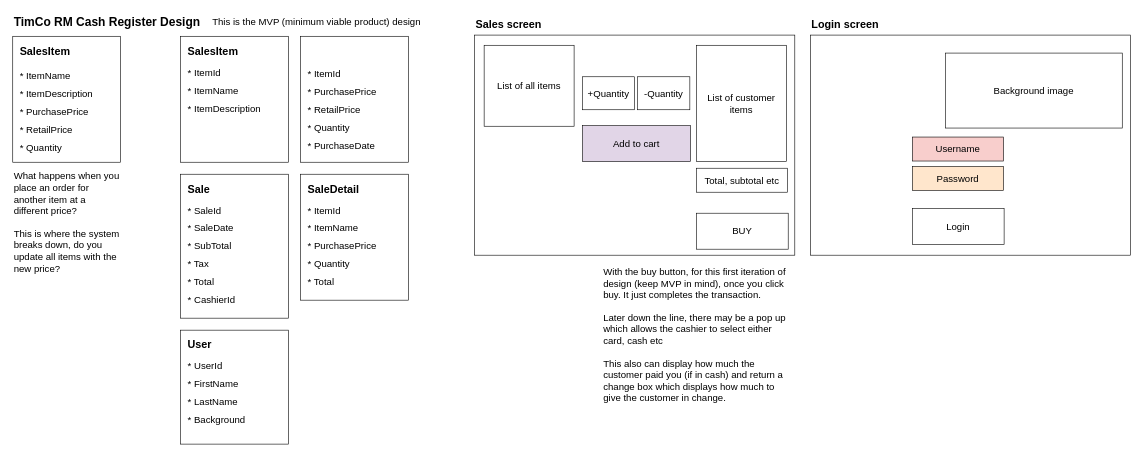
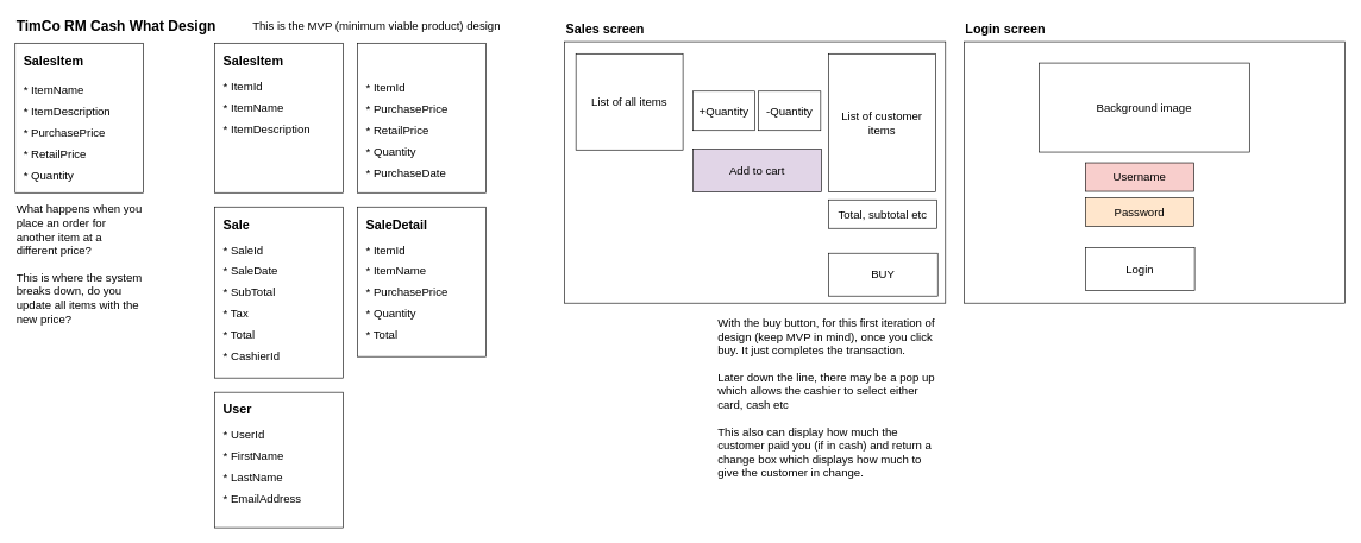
- <mxCell id="3" value="TimCo RM Cash Register Design" style="text;html=1;strokeColor=none;fillColor=none;align=left;verticalAlign=middle;whiteSpace=wrap;rounded=0;fontSize=20;fontStyle=1" vertex="1" parent="1"><mxGeometry x="20" y="20" width="360" height="30" as="geometry" /></mxCell>
+ <mxCell id="3" value="TimCo RM Cash What Design" style="text;html=1;strokeColor=none;fillColor=none;align=left;verticalAlign=middle;whiteSpace=wrap;rounded=0;fontSize=20;fontStyle=1" vertex="1" parent="1"><mxGeometry x="20" y="20" width="360" height="30" as="geometry" /></mxCell>
- <mxCell id="56" value="Background image" style="rounded=0;whiteSpace=wrap;html=1;fontSize=16;" vertex="1" parent="1"><mxGeometry x="1575" y="88" width="295" height="125" as="geometry" /></mxCell>
+ <mxCell id="56" value="Background image" style="rounded=0;whiteSpace=wrap;html=1;fontSize=16;" vertex="1" parent="1"><mxGeometry x="1455" y="88" width="295" height="125" as="geometry" /></mxCell>
- <mxCell id="41" value="* Background" style="text;html=1;strokeColor=none;fillColor=none;align=left;verticalAlign=middle;whiteSpace=wrap;rounded=0;fontSize=16;" vertex="1" parent="1"><mxGeometry x="310" y="685" width="160" height="30" as="geometry" /></mxCell>
+ <mxCell id="41" value="* EmailAddress" style="text;html=1;strokeColor=none;fillColor=none;align=left;verticalAlign=middle;whiteSpace=wrap;rounded=0;fontSize=16;" vertex="1" parent="1"><mxGeometry x="310" y="685" width="160" height="30" as="geometry" /></mxCell>
